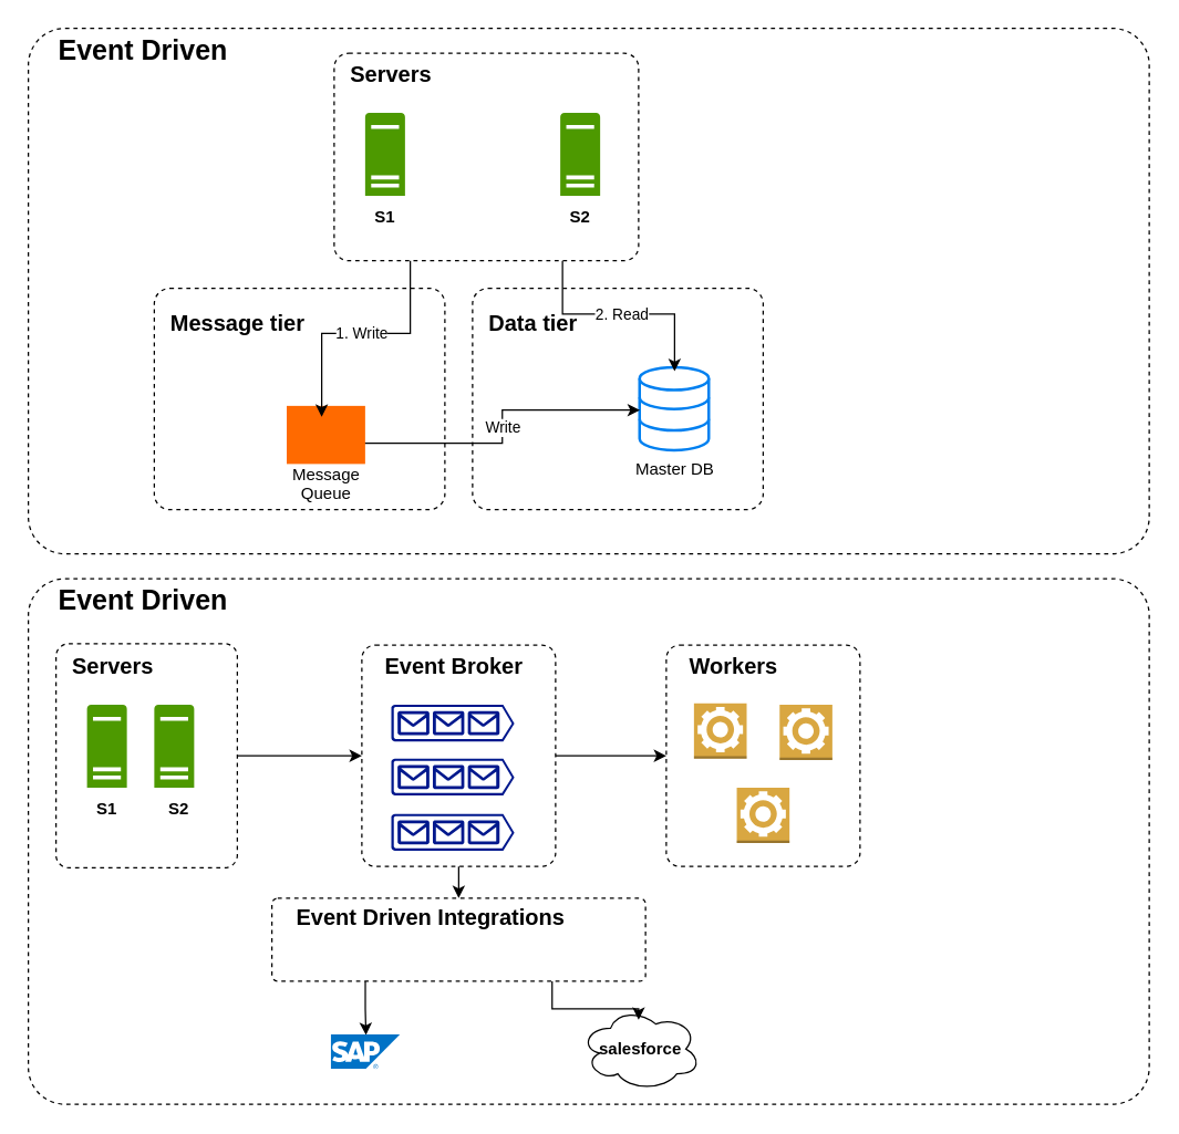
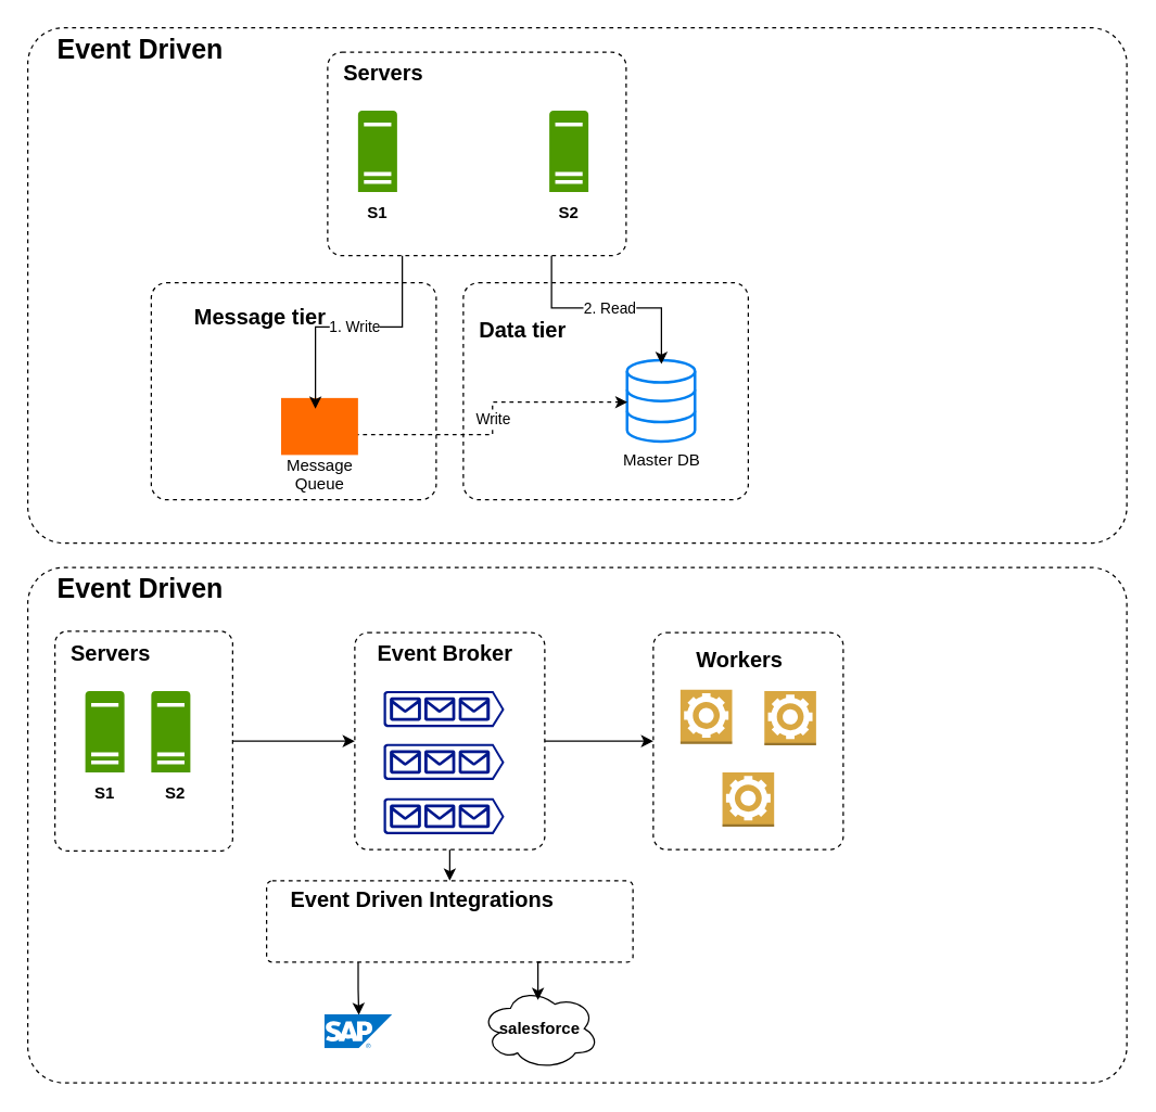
- <mxCell id="15" value="Message tier" style="text;html=1;align=left;verticalAlign=middle;whiteSpace=wrap;rounded=0;fontStyle=1;fontSize=16;" vertex="1" parent="1"><mxGeometry x="121" y="218" width="150" height="30" as="geometry" /></mxCell>
+ <mxCell id="15" value="Message tier" style="text;html=1;align=left;verticalAlign=middle;whiteSpace=wrap;rounded=0;fontStyle=1;fontSize=16;" vertex="1" parent="1"><mxGeometry x="141" y="218" width="150" height="30" as="geometry" /></mxCell>
- <mxCell id="45" value="Data tier" style="text;html=1;align=left;verticalAlign=middle;whiteSpace=wrap;rounded=0;fontStyle=1;fontSize=16;" vertex="1" parent="1"><mxGeometry x="351" y="218" width="150" height="30" as="geometry" /></mxCell>
+ <mxCell id="45" value="Data tier" style="text;html=1;align=left;verticalAlign=middle;whiteSpace=wrap;rounded=0;fontStyle=1;fontSize=16;" vertex="1" parent="1"><mxGeometry x="351" y="228" width="150" height="30" as="geometry" /></mxCell>
- <mxCell id="14" value="Write" style="edgeStyle=orthogonalEdgeStyle;rounded=0;orthogonalLoop=1;jettySize=auto;html=1;entryX=0.006;entryY=0.517;entryDx=0;entryDy=0;entryPerimeter=0;exitX=0.958;exitY=0.643;exitDx=0;exitDy=0;exitPerimeter=0;" edge="1" parent="1" source="16" target="13"><mxGeometry relative="1" as="geometry" /></mxCell>
+ <mxCell id="14" value="Write" style="edgeStyle=orthogonalEdgeStyle;rounded=0;orthogonalLoop=1;jettySize=auto;html=1;entryX=0.006;entryY=0.517;entryDx=0;entryDy=0;entryPerimeter=0;exitX=0.958;exitY=0.643;exitDx=0;exitDy=0;exitPerimeter=0;dashed=1;" edge="1" parent="1" source="16" target="13"><mxGeometry relative="1" as="geometry" /></mxCell>
- <mxCell id="35" value="Workers" style="text;html=1;align=left;verticalAlign=middle;whiteSpace=wrap;rounded=0;fontStyle=1;fontSize=16;" vertex="1" parent="1"><mxGeometry x="496" y="466" width="105" height="30" as="geometry" /></mxCell>
+ <mxCell id="35" value="Workers" style="text;html=1;align=left;verticalAlign=middle;whiteSpace=wrap;rounded=0;fontStyle=1;fontSize=16;" vertex="1" parent="1"><mxGeometry x="511" y="471" width="105" height="30" as="geometry" /></mxCell>
- <mxCell id="42" value="salesforce" style="ellipse;shape=cloud;whiteSpace=wrap;html=1;fontStyle=1" vertex="1" parent="1"><mxGeometry x="419" y="728" width="87" height="60" as="geometry" /></mxCell>
+ <mxCell id="42" value="salesforce" style="ellipse;shape=cloud;whiteSpace=wrap;html=1;fontStyle=1" vertex="1" parent="1"><mxGeometry x="354" y="728" width="87" height="60" as="geometry" /></mxCell>
